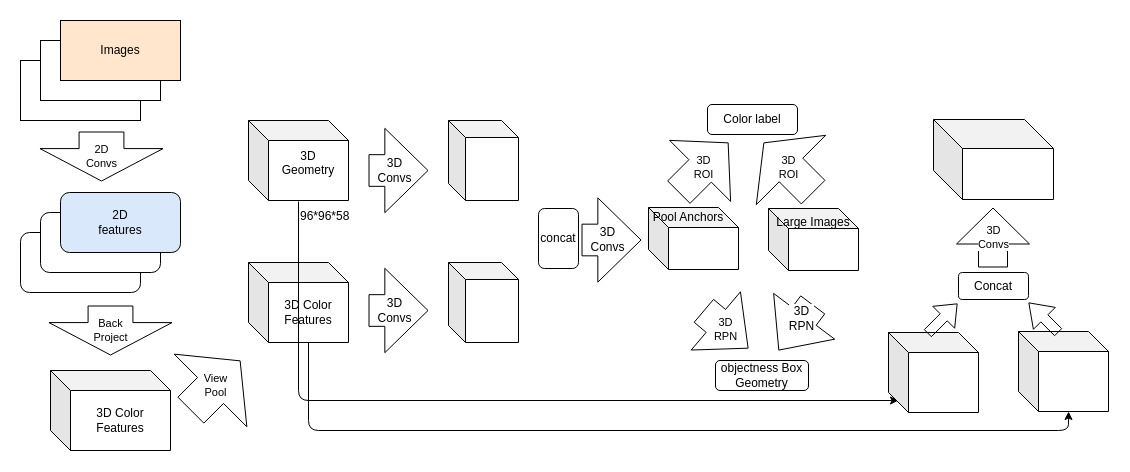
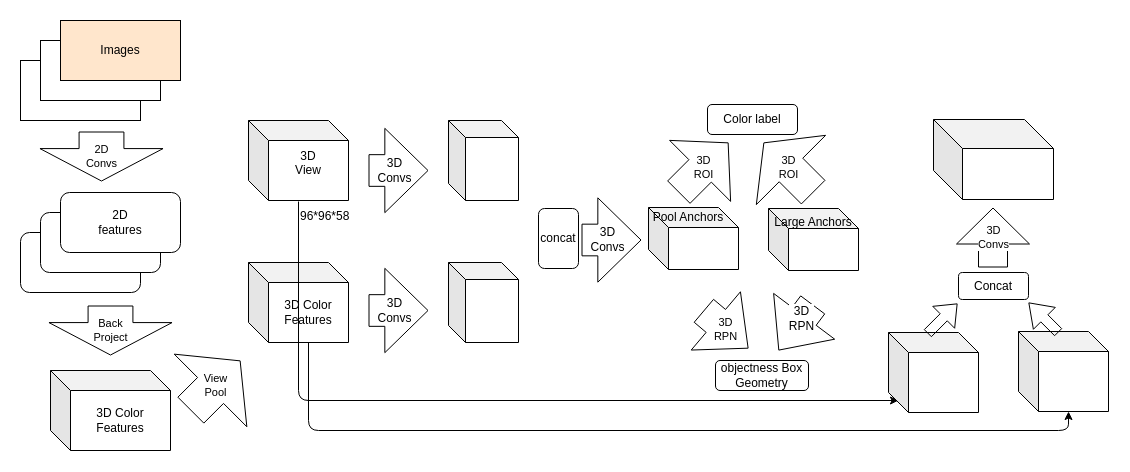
- <mxCell id="13" value="3D&lt;br&gt;Geometry&lt;br&gt;&amp;nbsp; &amp;nbsp;&amp;nbsp;" style="shape=cube;whiteSpace=wrap;html=1;boundedLbl=1;backgroundOutline=1;darkOpacity=0.05;darkOpacity2=0.1;" parent="1" vertex="1"><mxGeometry x="248" y="120" width="100" height="80" as="geometry" /></mxCell>
+ <mxCell id="13" value="3D&lt;br&gt;View&lt;br&gt;&amp;nbsp; &amp;nbsp;&amp;nbsp;" style="shape=cube;whiteSpace=wrap;html=1;boundedLbl=1;backgroundOutline=1;darkOpacity=0.05;darkOpacity2=0.1;" parent="1" vertex="1"><mxGeometry x="248" y="120" width="100" height="80" as="geometry" /></mxCell>
- <mxCell id="9" value="2D&lt;br&gt;features" style="rounded=1;whiteSpace=wrap;html=1;fillColor=#dae8fc;" parent="1" vertex="1"><mxGeometry x="60" y="192" width="120" height="60" as="geometry" /></mxCell>
+ <mxCell id="9" value="2D&lt;br&gt;features" style="rounded=1;whiteSpace=wrap;html=1;" parent="1" vertex="1"><mxGeometry x="60" y="192" width="120" height="60" as="geometry" /></mxCell>
- <mxCell id="28" value="Large Images" style="text;html=1;strokeColor=none;fillColor=none;align=center;verticalAlign=middle;whiteSpace=wrap;rounded=0;" parent="1" vertex="1"><mxGeometry x="763" y="212" width="100" height="20" as="geometry" /></mxCell>
+ <mxCell id="28" value="Large Anchors" style="text;html=1;strokeColor=none;fillColor=none;align=center;verticalAlign=middle;whiteSpace=wrap;rounded=0;" parent="1" vertex="1"><mxGeometry x="763" y="212" width="100" height="20" as="geometry" /></mxCell>
